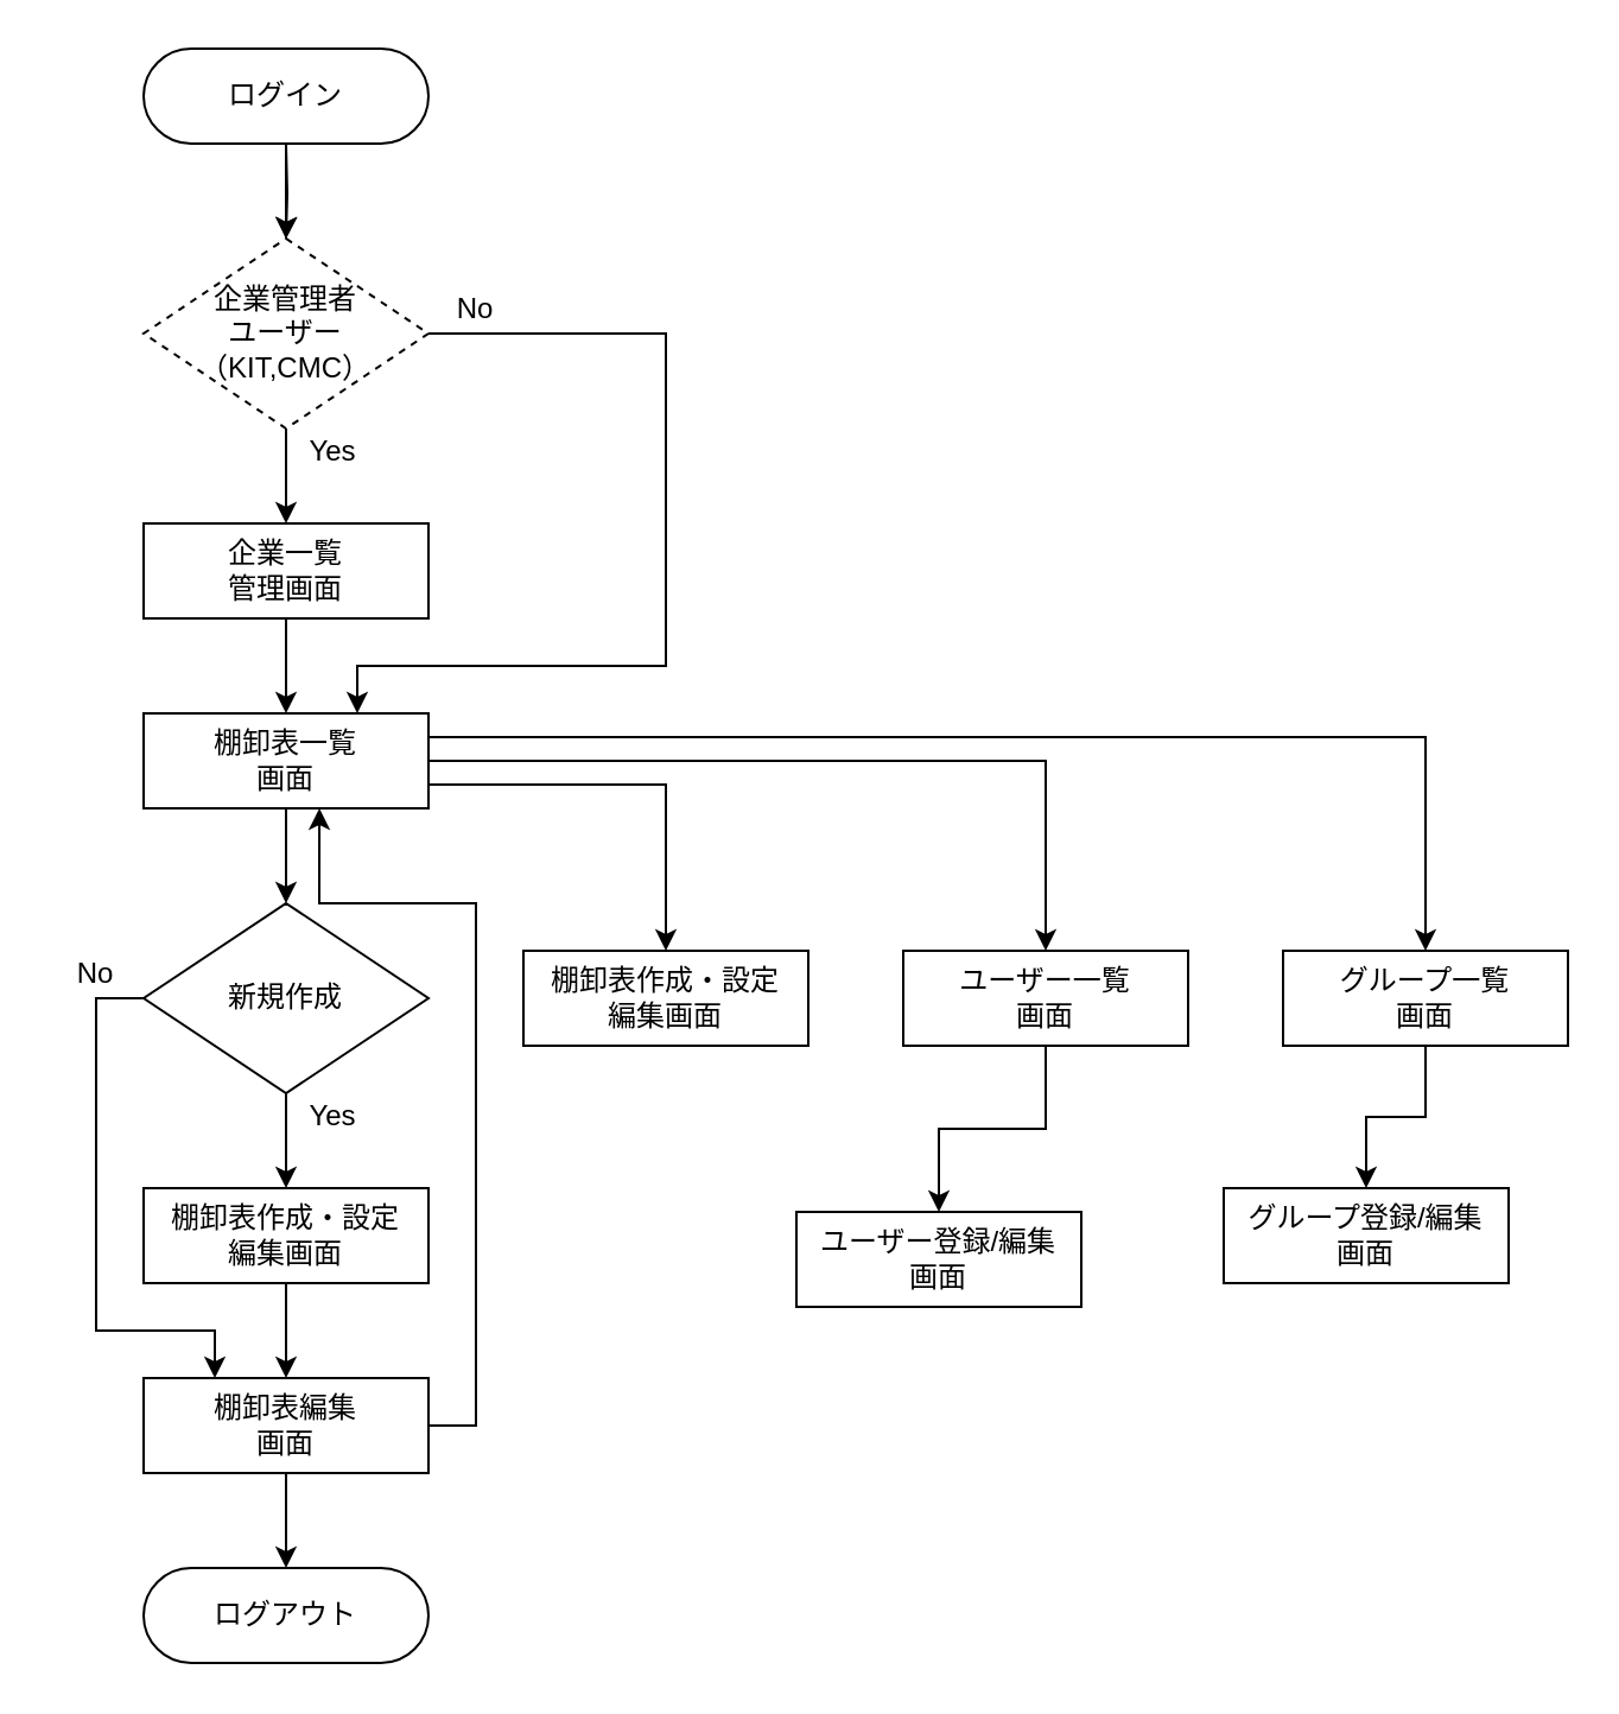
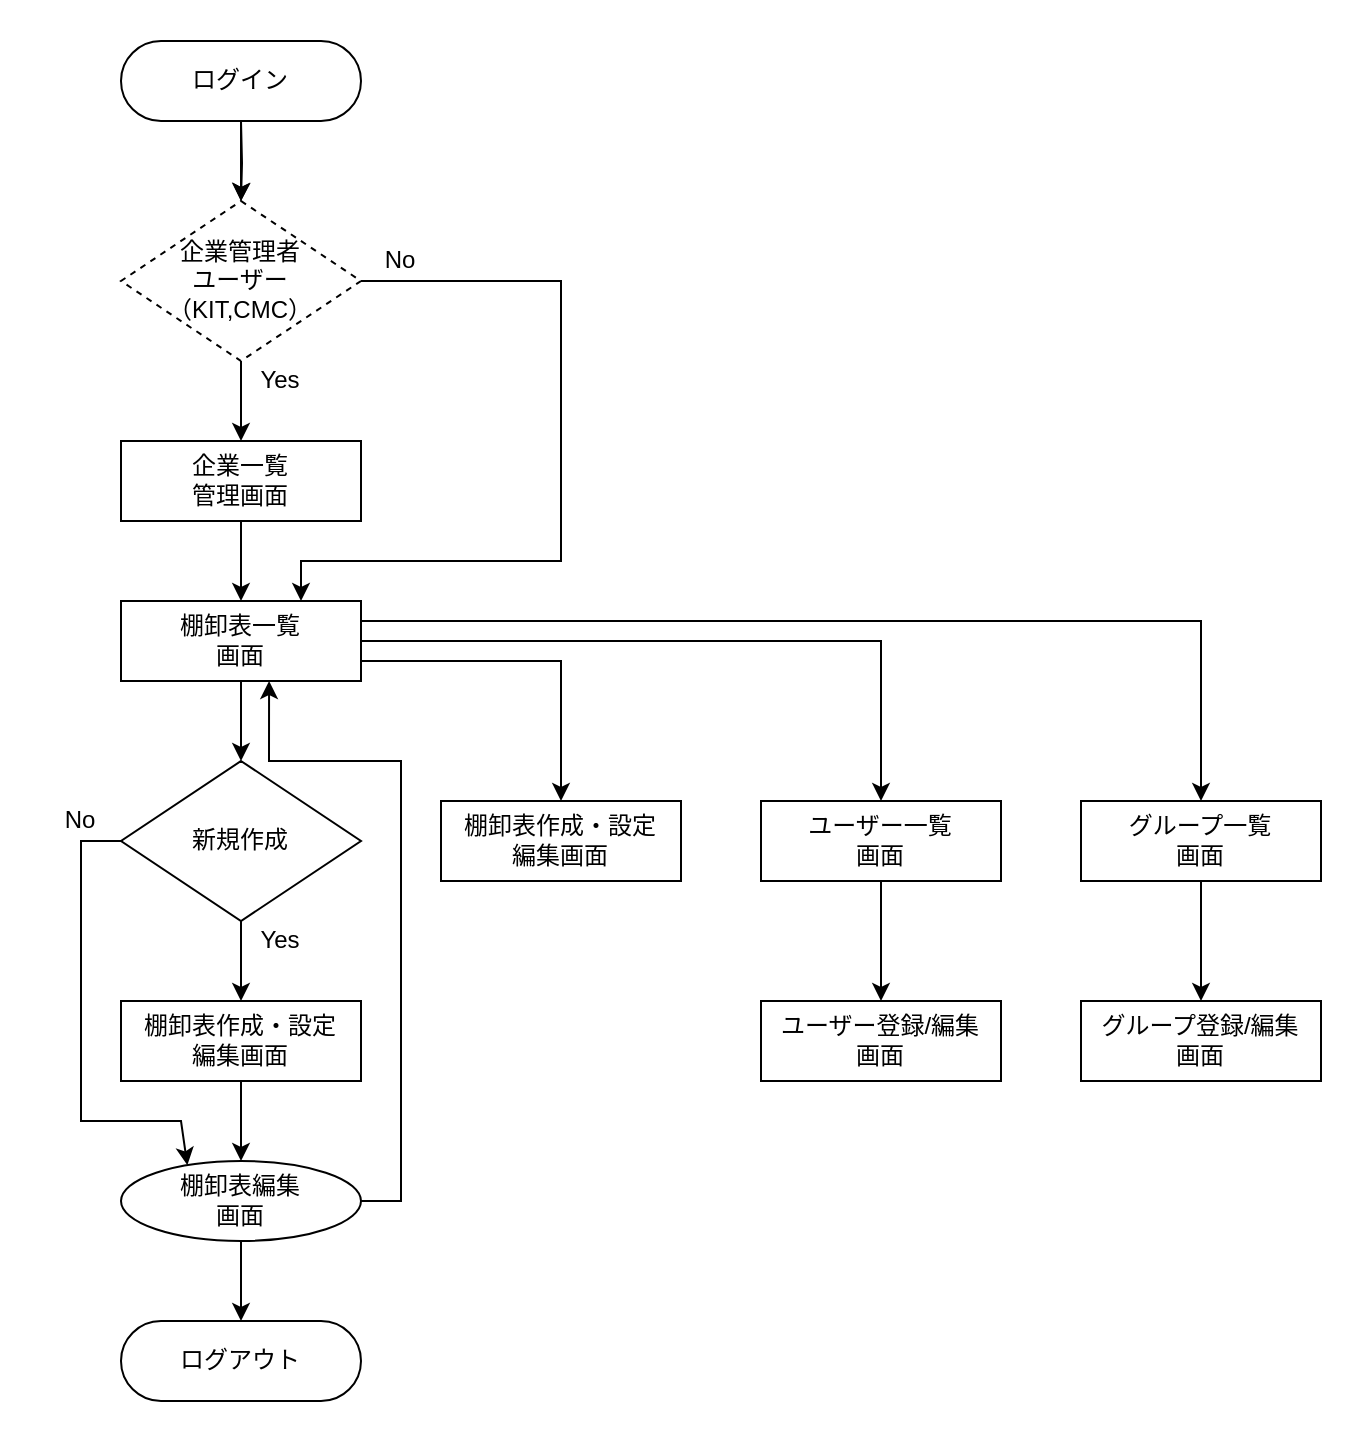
- <mxCell id="35" value="グループ登録/編集&lt;br&gt;画面" style="rounded=0;whiteSpace=wrap;html=1;" parent="1" vertex="1"><mxGeometry x="515" y="500" width="120" height="40" as="geometry" /></mxCell>
+ <mxCell id="35" value="グループ登録/編集&lt;br&gt;画面" style="rounded=0;whiteSpace=wrap;html=1;" parent="1" vertex="1"><mxGeometry x="540" y="500" width="120" height="40" as="geometry" /></mxCell>
- <mxCell id="34" value="ユーザー登録/編集&lt;br&gt;画面" style="rounded=0;whiteSpace=wrap;html=1;" parent="1" vertex="1"><mxGeometry x="335" y="510" width="120" height="40" as="geometry" /></mxCell>
+ <mxCell id="34" value="ユーザー登録/編集&lt;br&gt;画面" style="rounded=0;whiteSpace=wrap;html=1;" parent="1" vertex="1"><mxGeometry x="380" y="500" width="120" height="40" as="geometry" /></mxCell>
- <mxCell id="17" value="棚卸表編集&lt;br&gt;画面" style="rounded=0;whiteSpace=wrap;html=1;" parent="1" vertex="1"><mxGeometry x="60" y="580" width="120" height="40" as="geometry" /></mxCell>
+ <mxCell id="17" value="棚卸表編集&lt;br&gt;画面" style="ellipse;whiteSpace=wrap;html=1;" parent="1" vertex="1"><mxGeometry x="60" y="580" width="120" height="40" as="geometry" /></mxCell>
